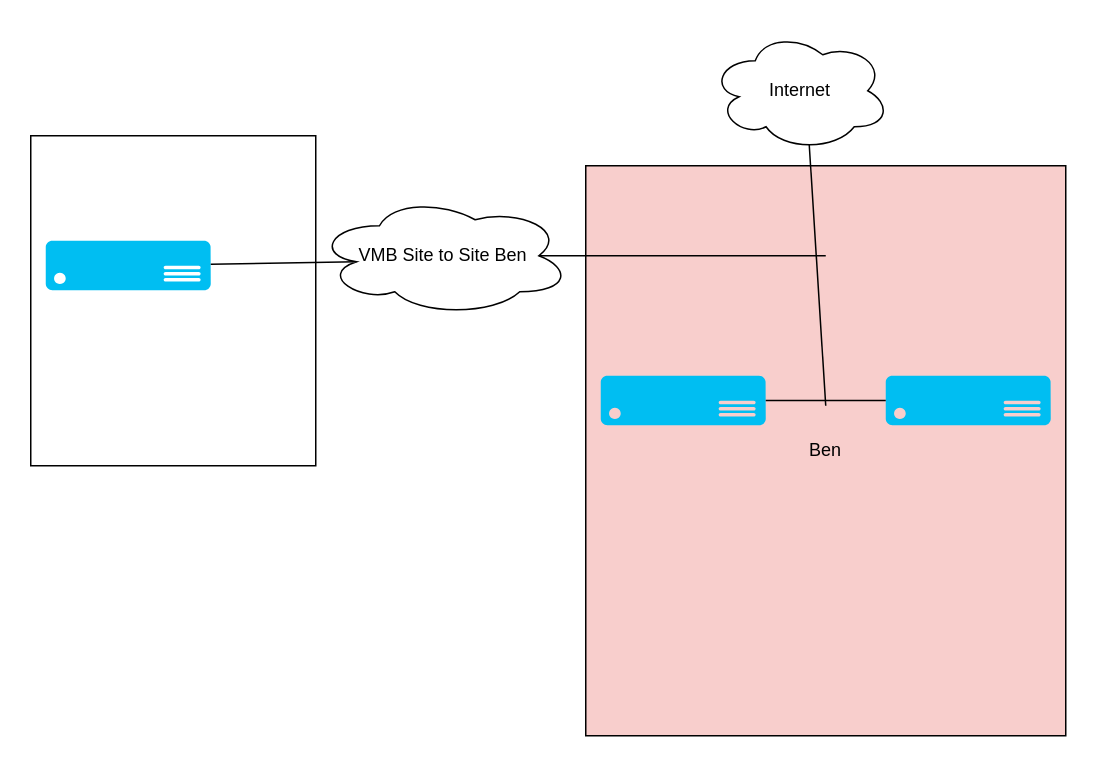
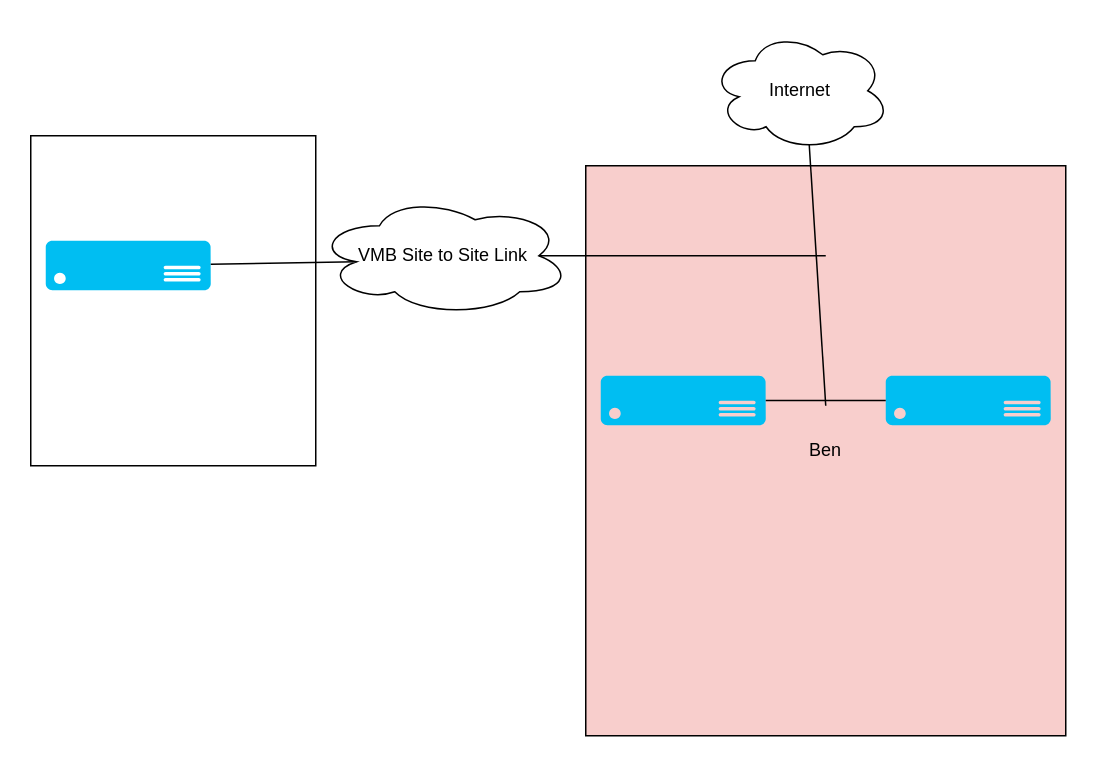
- <mxCell id="9" value="VMB Site to Site Ben" style="ellipse;shape=cloud;whiteSpace=wrap;html=1;" vertex="1" parent="1"><mxGeometry x="210" y="130" width="170" height="80" as="geometry" /></mxCell>
+ <mxCell id="9" value="VMB Site to Site Link" style="ellipse;shape=cloud;whiteSpace=wrap;html=1;" vertex="1" parent="1"><mxGeometry x="210" y="130" width="170" height="80" as="geometry" /></mxCell>
